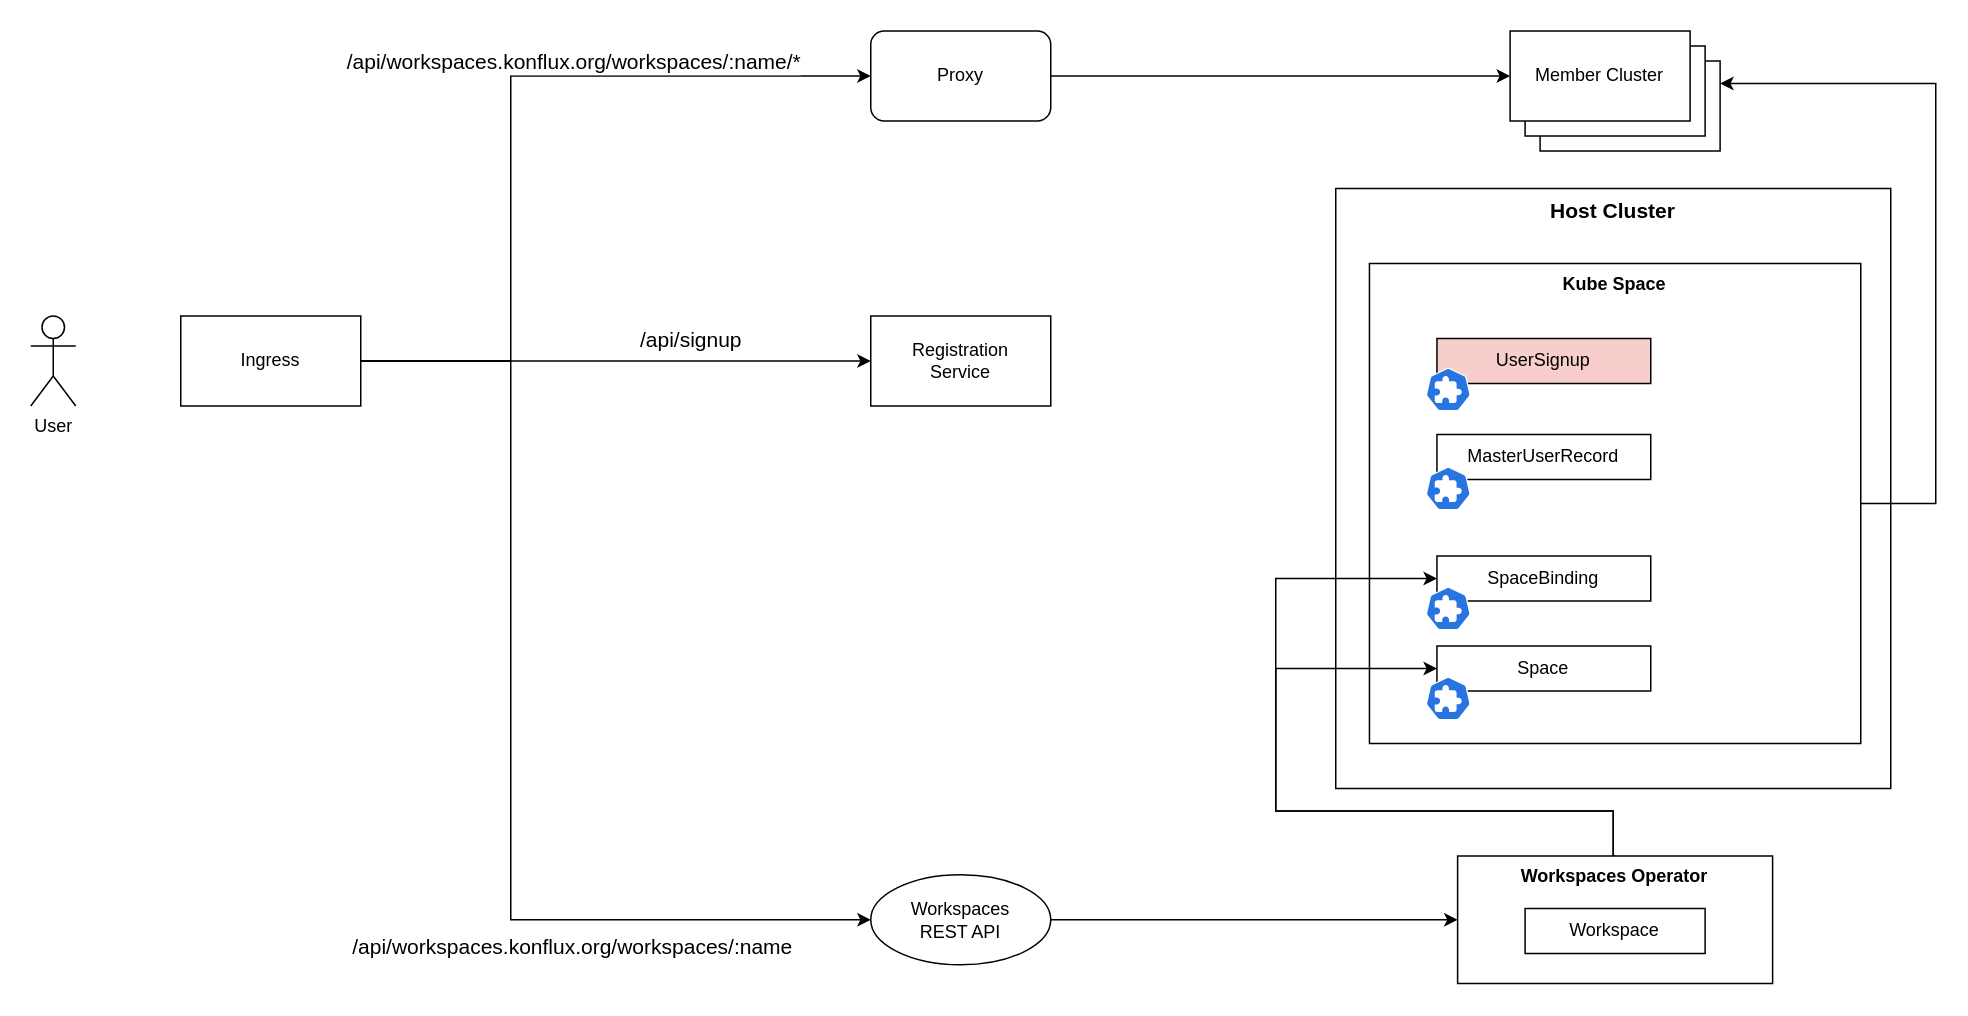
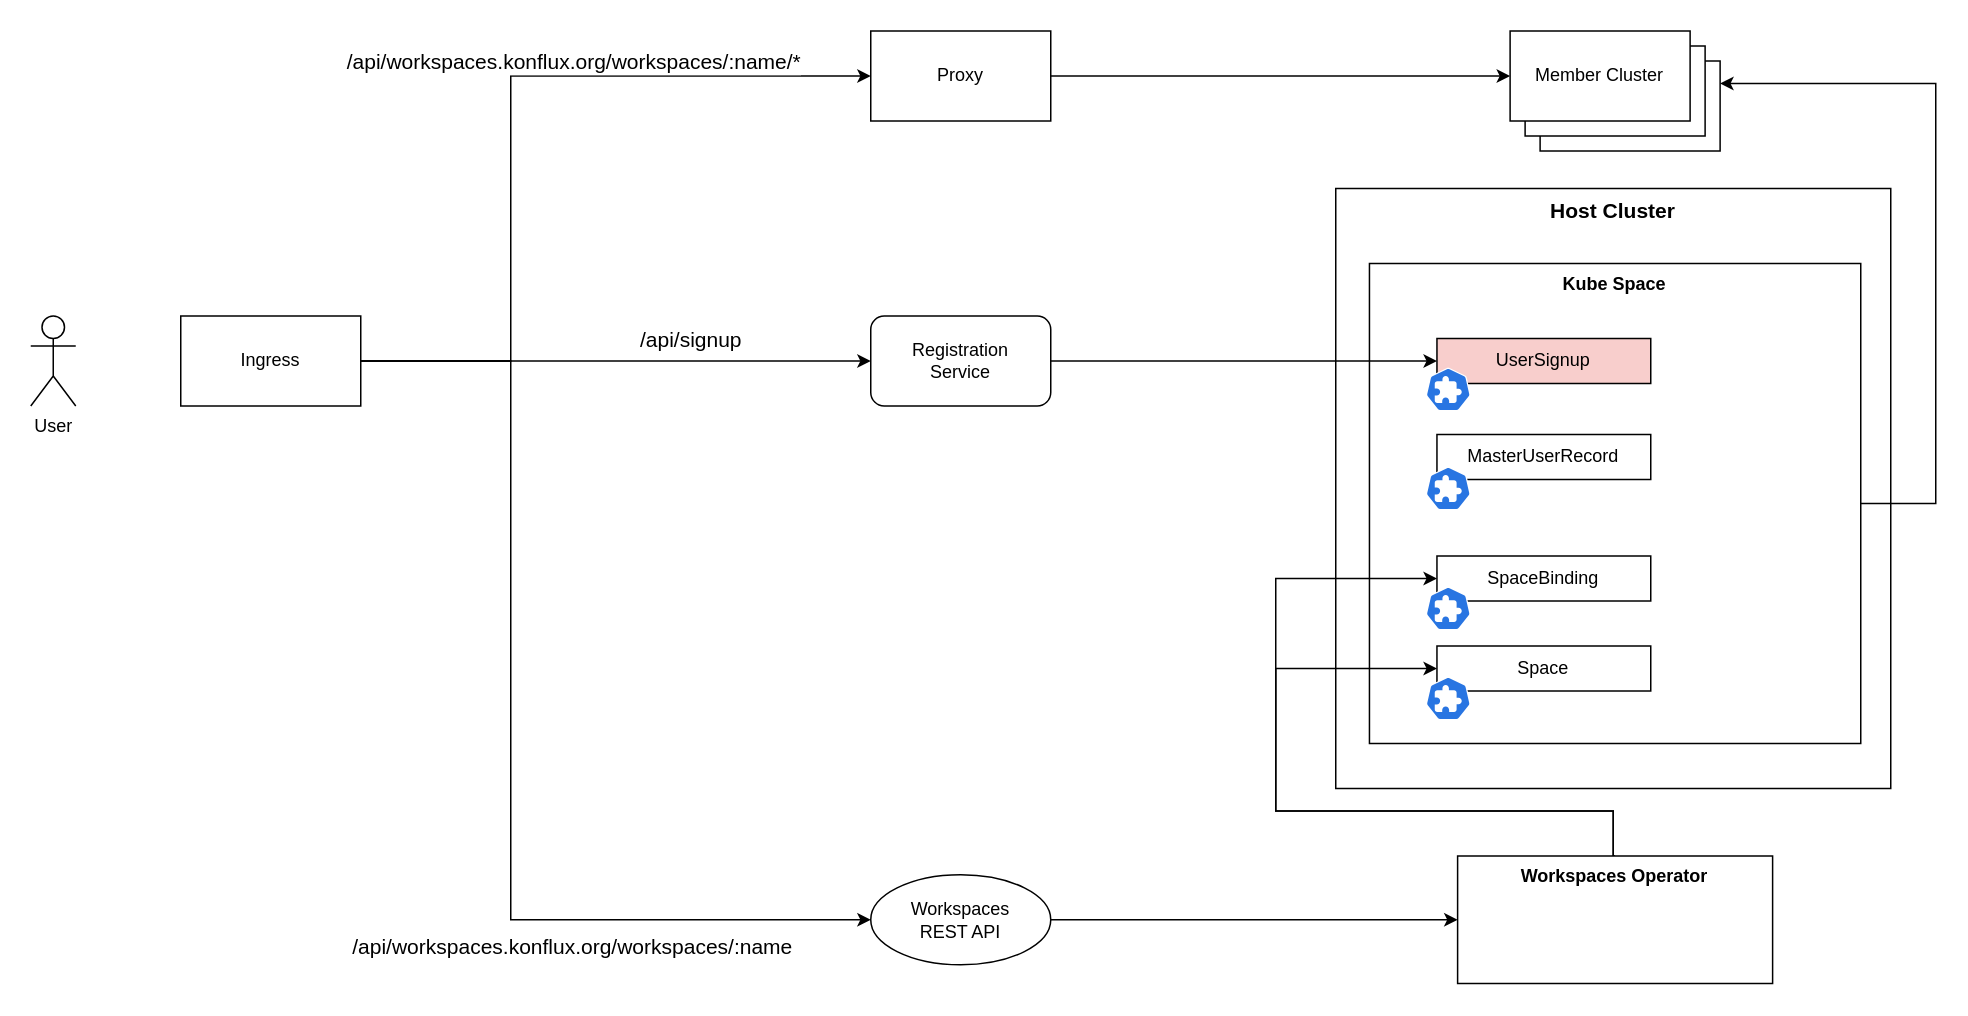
- <mxCell id="13" value="Proxy" style="whiteSpace=wrap;html=1;rounded=1;" parent="1" vertex="1"><mxGeometry x="580" y="20" width="120" height="60" as="geometry" /></mxCell>
+ <mxCell id="13" value="Proxy" style="rounded=0;whiteSpace=wrap;html=1;" parent="1" vertex="1"><mxGeometry x="580" y="20" width="120" height="60" as="geometry" /></mxCell>
- <mxCell id="14" value="Registration &lt;br&gt;Service" style="rounded=0;whiteSpace=wrap;html=1;" parent="1" vertex="1"><mxGeometry x="580" y="210" width="120" height="60" as="geometry" /></mxCell>
+ <mxCell id="14" value="Registration &lt;br&gt;Service" style="whiteSpace=wrap;html=1;rounded=1;" parent="1" vertex="1"><mxGeometry x="580" y="210" width="120" height="60" as="geometry" /></mxCell>
+ <mxCell id="19" style="edgeStyle=orthogonalEdgeStyle;rounded=0;orthogonalLoop=1;jettySize=auto;html=1;fontSize=14;" parent="1" source="14" target="18" edge="1"><mxGeometry relative="1" as="geometry" /></mxCell>
- <mxCell id="35" value="Workspace" style="rounded=0;whiteSpace=wrap;html=1;" parent="33" vertex="1"><mxGeometry x="45" y="35" width="120" height="30" as="geometry" /></mxCell>
